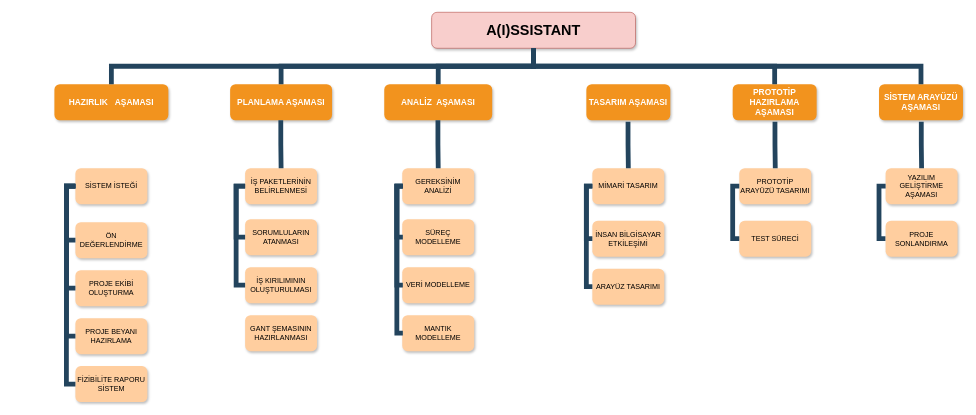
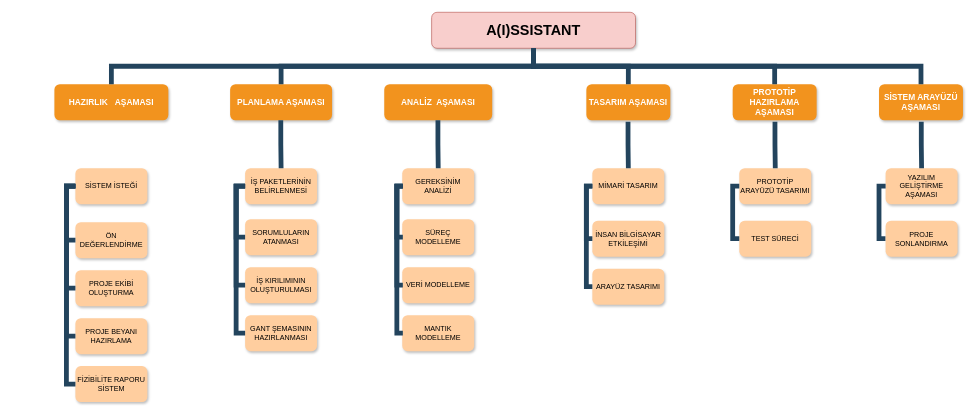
- <mxCell id="20" value="" style="edgeStyle=elbowEdgeStyle;elbow=vertical;rounded=0;fontColor=#000000;endArrow=none;endFill=0;strokeWidth=8;strokeColor=#23445D;" parent="1" source="2" target="6" edge="1"><mxGeometry width="100" height="100" relative="1" as="geometry"><mxPoint x="289" y="140" as="sourcePoint" /><mxPoint x="389" y="40" as="targetPoint" /></mxGeometry></mxCell>
+ <mxCell id="20" value="" style="edgeStyle=elbowEdgeStyle;elbow=vertical;rounded=0;fontColor=#000000;endArrow=none;endFill=0;strokeWidth=8;strokeColor=#23445D;" parent="1" source="2" target="7" edge="1"><mxGeometry width="100" height="100" relative="1" as="geometry"><mxPoint x="289" y="140" as="sourcePoint" /><mxPoint x="389" y="40" as="targetPoint" /></mxGeometry></mxCell>
+ <mxCell id="29" value="" style="edgeStyle=elbowEdgeStyle;elbow=horizontal;rounded=0;fontColor=#000000;endArrow=none;endFill=0;strokeWidth=8;strokeColor=#23445D;" parent="1" source="23" target="26" edge="1"><mxGeometry width="100" height="100" relative="1" as="geometry"><mxPoint x="363" y="335" as="sourcePoint" /><mxPoint x="363" y="435" as="targetPoint" /><Array as="points"><mxPoint x="393" y="350" /><mxPoint x="373" y="350" /><mxPoint x="343" y="485" /><mxPoint x="303" y="395" /></Array></mxGeometry></mxCell>
